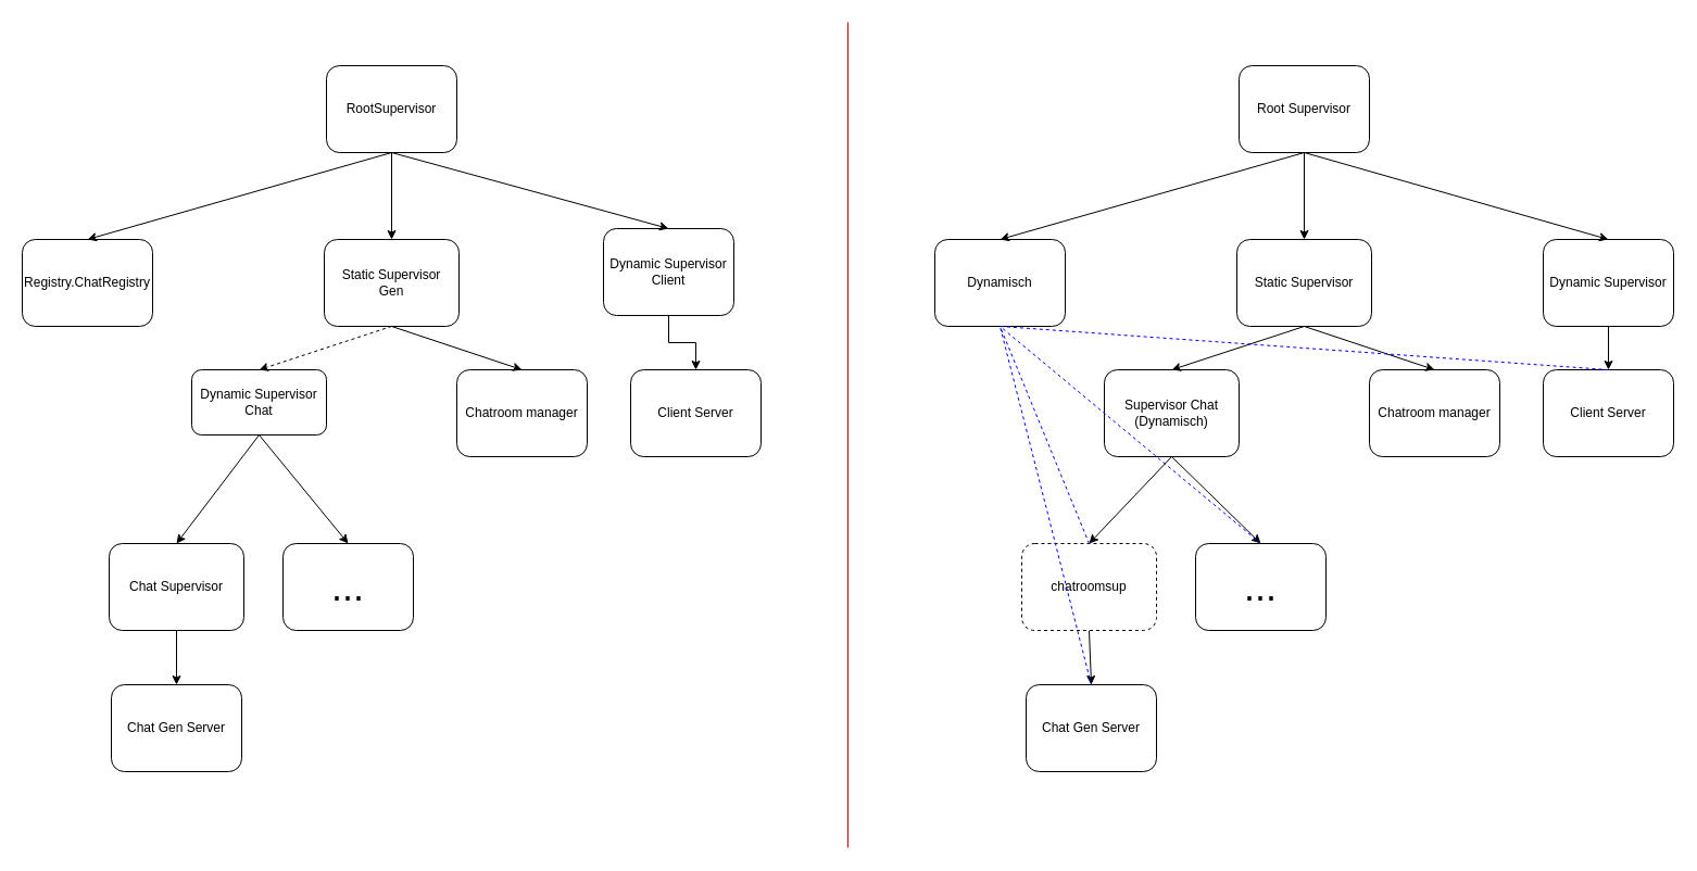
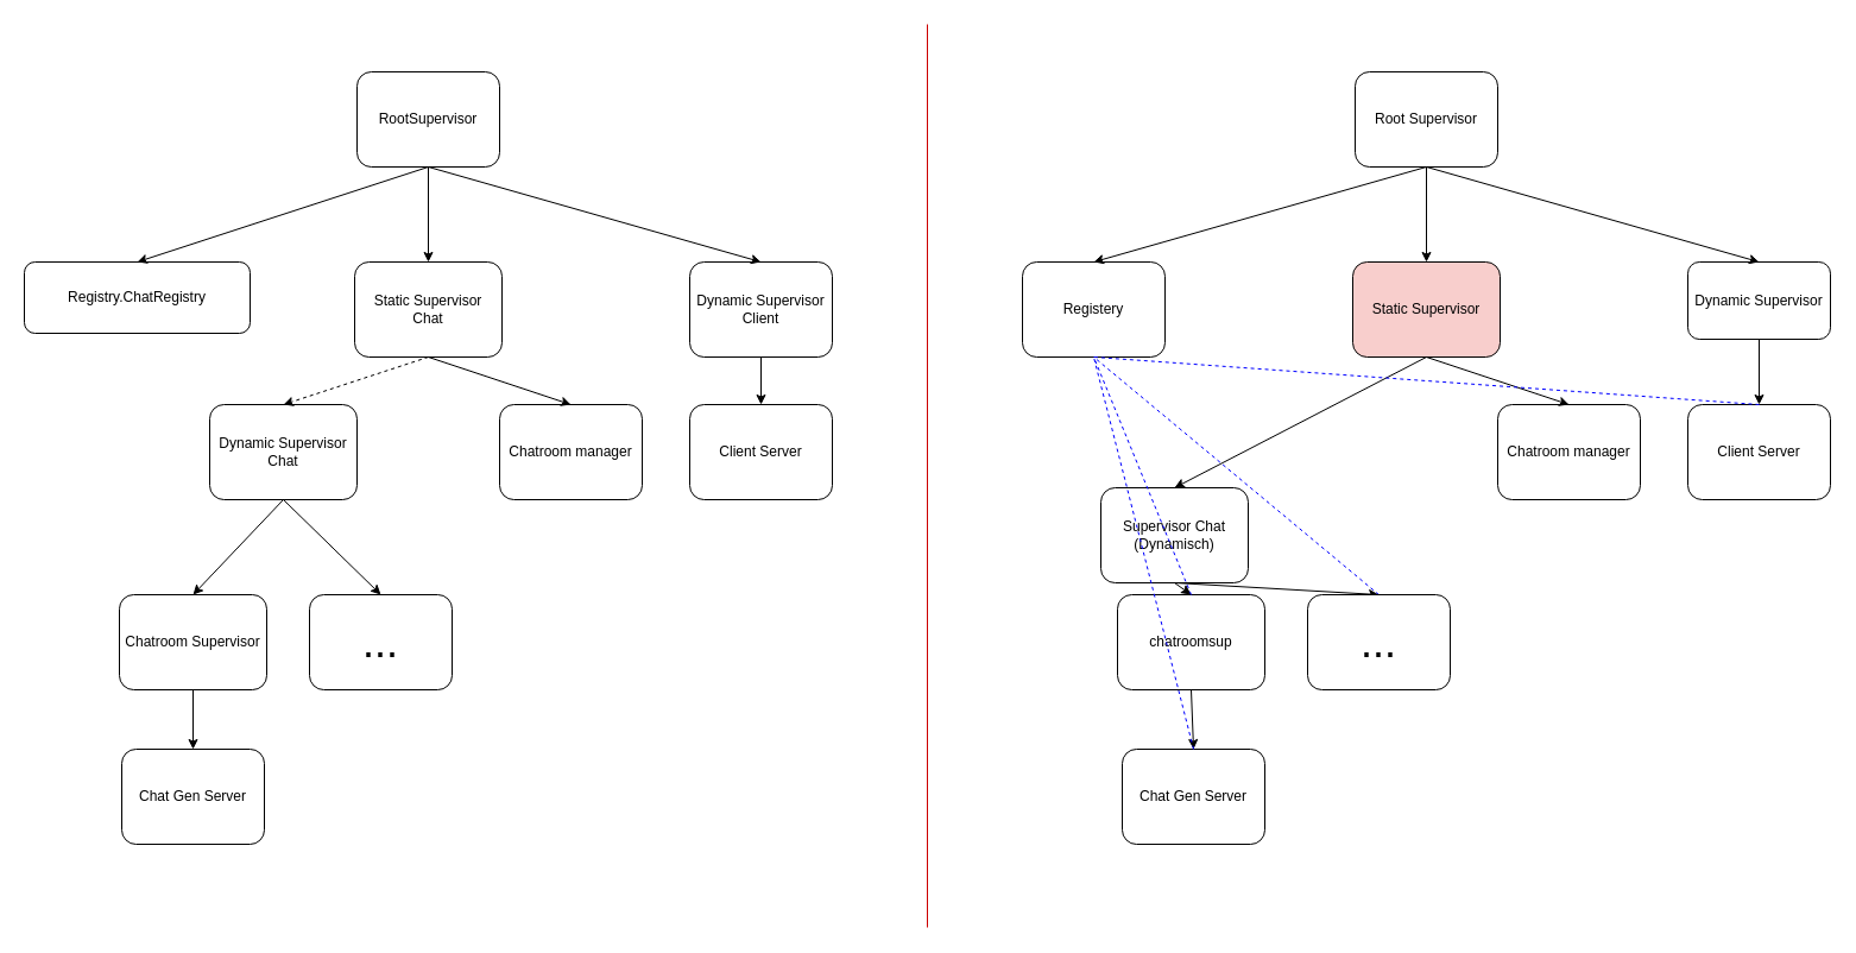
- <mxCell id="13" value="Dynamic Supervisor&lt;br&gt;Client" style="rounded=1;whiteSpace=wrap;html=1;" parent="1" vertex="1"><mxGeometry x="555" y="210" width="120" height="80" as="geometry" /></mxCell>
+ <mxCell id="13" value="Dynamic Supervisor&lt;br&gt;Client" style="rounded=1;whiteSpace=wrap;html=1;" parent="1" vertex="1"><mxGeometry x="580" y="220" width="120" height="80" as="geometry" /></mxCell>
- <mxCell id="3" value="Registry.ChatRegistry" style="rounded=1;whiteSpace=wrap;html=1;" parent="1" vertex="1"><mxGeometry x="20" y="220" width="120" height="80" as="geometry" /></mxCell>
+ <mxCell id="3" value="Registry.ChatRegistry" style="rounded=1;whiteSpace=wrap;html=1;" parent="1" vertex="1"><mxGeometry x="20" y="220" width="190" height="60" as="geometry" /></mxCell>
- <mxCell id="12" value="Static Supervisor&lt;br&gt;Gen" style="rounded=1;whiteSpace=wrap;html=1;" parent="1" vertex="1"><mxGeometry x="298" y="220" width="124" height="80" as="geometry" /></mxCell>
+ <mxCell id="12" value="Static Supervisor&lt;br&gt;Chat" style="rounded=1;whiteSpace=wrap;html=1;" parent="1" vertex="1"><mxGeometry x="298" y="220" width="124" height="80" as="geometry" /></mxCell>
- <mxCell id="21" value="Dynamisch" style="rounded=1;whiteSpace=wrap;html=1;" parent="1" vertex="1"><mxGeometry x="860" y="220" width="120" height="80" as="geometry" /></mxCell>
+ <mxCell id="21" value="Registery" style="rounded=1;whiteSpace=wrap;html=1;" parent="1" vertex="1"><mxGeometry x="860" y="220" width="120" height="80" as="geometry" /></mxCell>
- <mxCell id="30" value="Static Supervisor" style="rounded=1;whiteSpace=wrap;html=1;" parent="1" vertex="1"><mxGeometry x="1138" y="220" width="124" height="80" as="geometry" /></mxCell>
+ <mxCell id="30" value="Static Supervisor" style="rounded=1;whiteSpace=wrap;html=1;fillColor=#f8cecc;" parent="1" vertex="1"><mxGeometry x="1138" y="220" width="124" height="80" as="geometry" /></mxCell>
- <mxCell id="31" value="Dynamic Supervisor" style="rounded=1;whiteSpace=wrap;html=1;" parent="1" vertex="1"><mxGeometry x="1420" y="220" width="120" height="80" as="geometry" /></mxCell>
+ <mxCell id="31" value="Dynamic Supervisor" style="rounded=1;whiteSpace=wrap;html=1;" parent="1" vertex="1"><mxGeometry x="1420" y="220" width="120" height="65" as="geometry" /></mxCell>
- <mxCell id="6" value="Dynamic Supervisor Chat" style="rounded=1;whiteSpace=wrap;html=1;" parent="1" vertex="1"><mxGeometry x="176" y="340" width="124" height="60" as="geometry" /></mxCell>
+ <mxCell id="6" value="Dynamic Supervisor Chat" style="rounded=1;whiteSpace=wrap;html=1;" parent="1" vertex="1"><mxGeometry x="176" y="340" width="124" height="80" as="geometry" /></mxCell>
- <mxCell id="24" value="Supervisor Chat&lt;br&gt;(Dynamisch)" style="rounded=1;whiteSpace=wrap;html=1;" parent="1" vertex="1"><mxGeometry x="1016" y="340" width="124" height="80" as="geometry" /></mxCell>
+ <mxCell id="24" value="Supervisor Chat&lt;br&gt;(Dynamisch)" style="rounded=1;whiteSpace=wrap;html=1;" parent="1" vertex="1"><mxGeometry x="926" y="410" width="124" height="80" as="geometry" /></mxCell>
- <mxCell id="9" value="Chat Supervisor" style="rounded=1;whiteSpace=wrap;html=1;" parent="1" vertex="1"><mxGeometry x="100" y="500" width="124" height="80" as="geometry" /></mxCell>
+ <mxCell id="9" value="Chatroom Supervisor" style="rounded=1;whiteSpace=wrap;html=1;" parent="1" vertex="1"><mxGeometry x="100" y="500" width="124" height="80" as="geometry" /></mxCell>
- <mxCell id="27" value="chatroomsup" style="rounded=1;whiteSpace=wrap;html=1;dashed=1;" parent="1" vertex="1"><mxGeometry x="940" y="500" width="124" height="80" as="geometry" /></mxCell>
+ <mxCell id="27" value="chatroomsup" style="rounded=1;whiteSpace=wrap;html=1;" parent="1" vertex="1"><mxGeometry x="940" y="500" width="124" height="80" as="geometry" /></mxCell>
